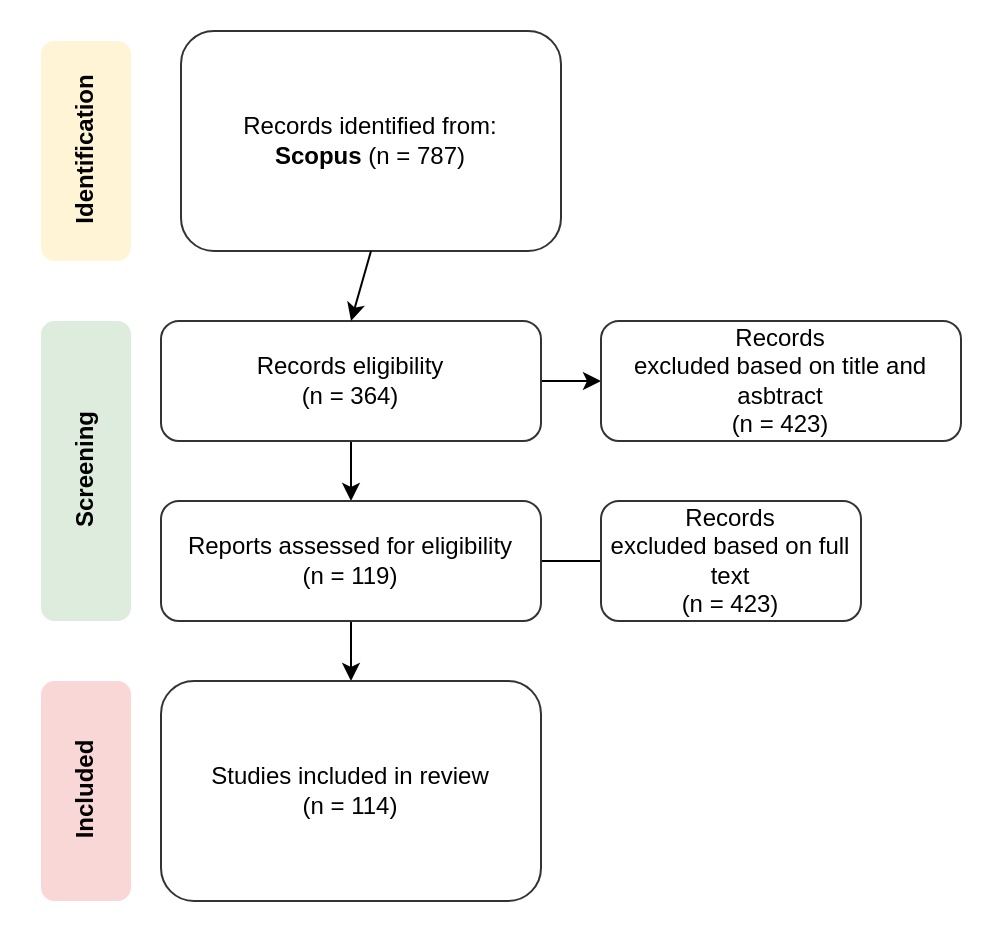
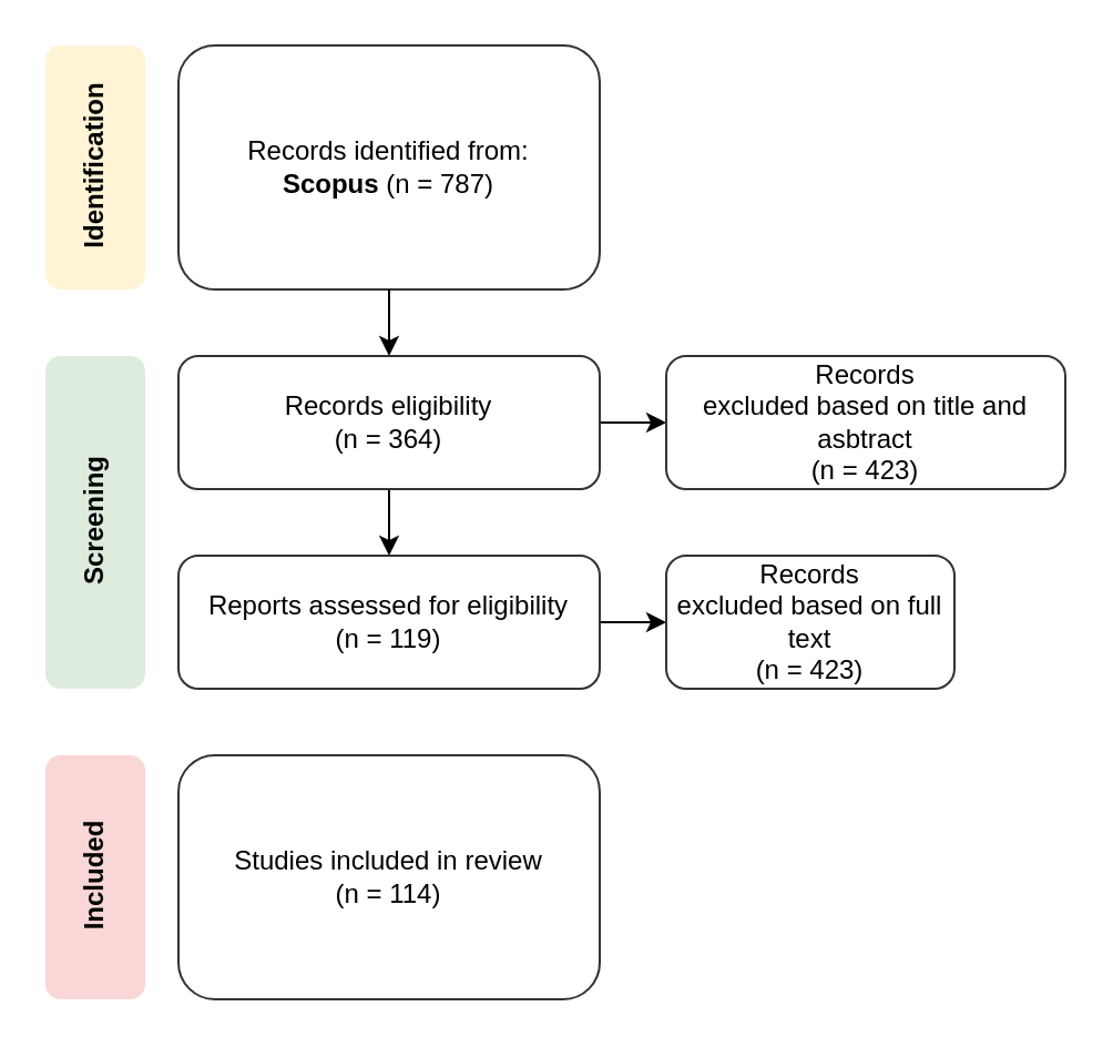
- <mxCell id="3" value="&lt;span style=&quot;font-size:9.0pt;mso-bidi-font-size:&lt;br/&gt;10.0pt;line-height:107%;font-family:&amp;quot;Arial&amp;quot;,sans-serif;mso-fareast-font-family:&lt;br/&gt;Calibri;mso-fareast-theme-font:minor-latin;color:black;mso-themecolor:text1;&lt;br/&gt;mso-ansi-language:EN-AU;mso-fareast-language:EN-US;mso-bidi-language:AR-SA&quot; lang=&quot;EN-AU&quot;&gt;Records identified from:&lt;br&gt;&lt;b&gt;Scopus&lt;/b&gt; (n = 787)&lt;br&gt;&lt;/span&gt;" style="rounded=1;whiteSpace=wrap;html=1;fillColor=none;strokeColor=#333333;" vertex="1" parent="1"><mxGeometry x="90" y="15" width="190" height="110" as="geometry" /></mxCell>
+ <mxCell id="3" value="&lt;span style=&quot;font-size:9.0pt;mso-bidi-font-size:&lt;br/&gt;10.0pt;line-height:107%;font-family:&amp;quot;Arial&amp;quot;,sans-serif;mso-fareast-font-family:&lt;br/&gt;Calibri;mso-fareast-theme-font:minor-latin;color:black;mso-themecolor:text1;&lt;br/&gt;mso-ansi-language:EN-AU;mso-fareast-language:EN-US;mso-bidi-language:AR-SA&quot; lang=&quot;EN-AU&quot;&gt;Records identified from:&lt;br&gt;&lt;b&gt;Scopus&lt;/b&gt; (n = 787)&lt;br&gt;&lt;/span&gt;" style="rounded=1;whiteSpace=wrap;html=1;fillColor=none;strokeColor=#333333;" vertex="1" parent="1"><mxGeometry x="80" y="20" width="190" height="110" as="geometry" /></mxCell>
- <mxCell id="10" style="edgeStyle=orthogonalEdgeStyle;rounded=0;orthogonalLoop=1;jettySize=auto;html=1;exitX=1;exitY=0.5;exitDx=0;exitDy=0;entryX=0;entryY=0.5;entryDx=0;entryDy=0;endArrow=none;" edge="1" parent="1" source="11" target="14"><mxGeometry relative="1" as="geometry" /></mxCell>
+ <mxCell id="10" style="edgeStyle=orthogonalEdgeStyle;rounded=0;orthogonalLoop=1;jettySize=auto;html=1;exitX=1;exitY=0.5;exitDx=0;exitDy=0;entryX=0;entryY=0.5;entryDx=0;entryDy=0;" edge="1" parent="1" source="11" target="14"><mxGeometry relative="1" as="geometry" /></mxCell>
- <mxCell id="9" style="edgeStyle=orthogonalEdgeStyle;rounded=0;orthogonalLoop=1;jettySize=auto;html=1;exitX=0.5;exitY=1;exitDx=0;exitDy=0;" edge="1" parent="1" source="11" target="13"><mxGeometry relative="1" as="geometry" /></mxCell>
